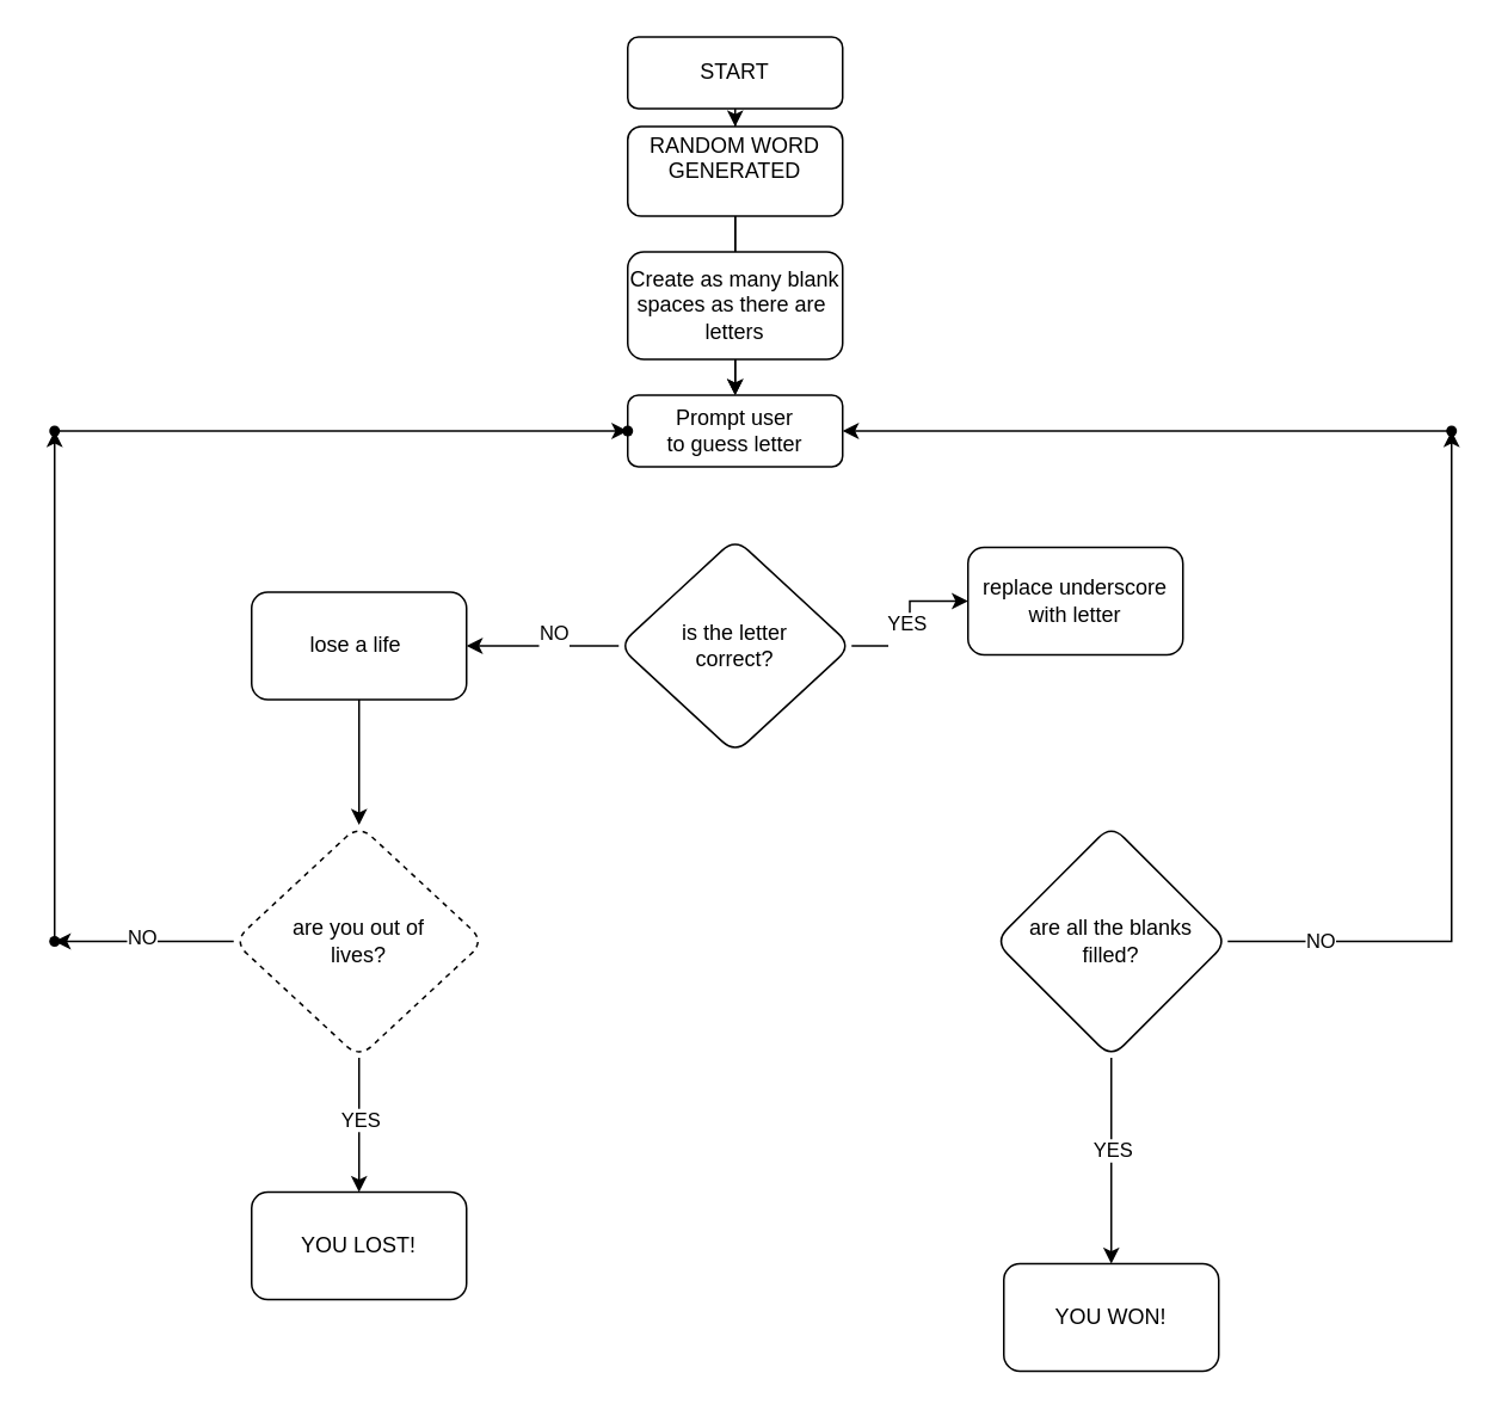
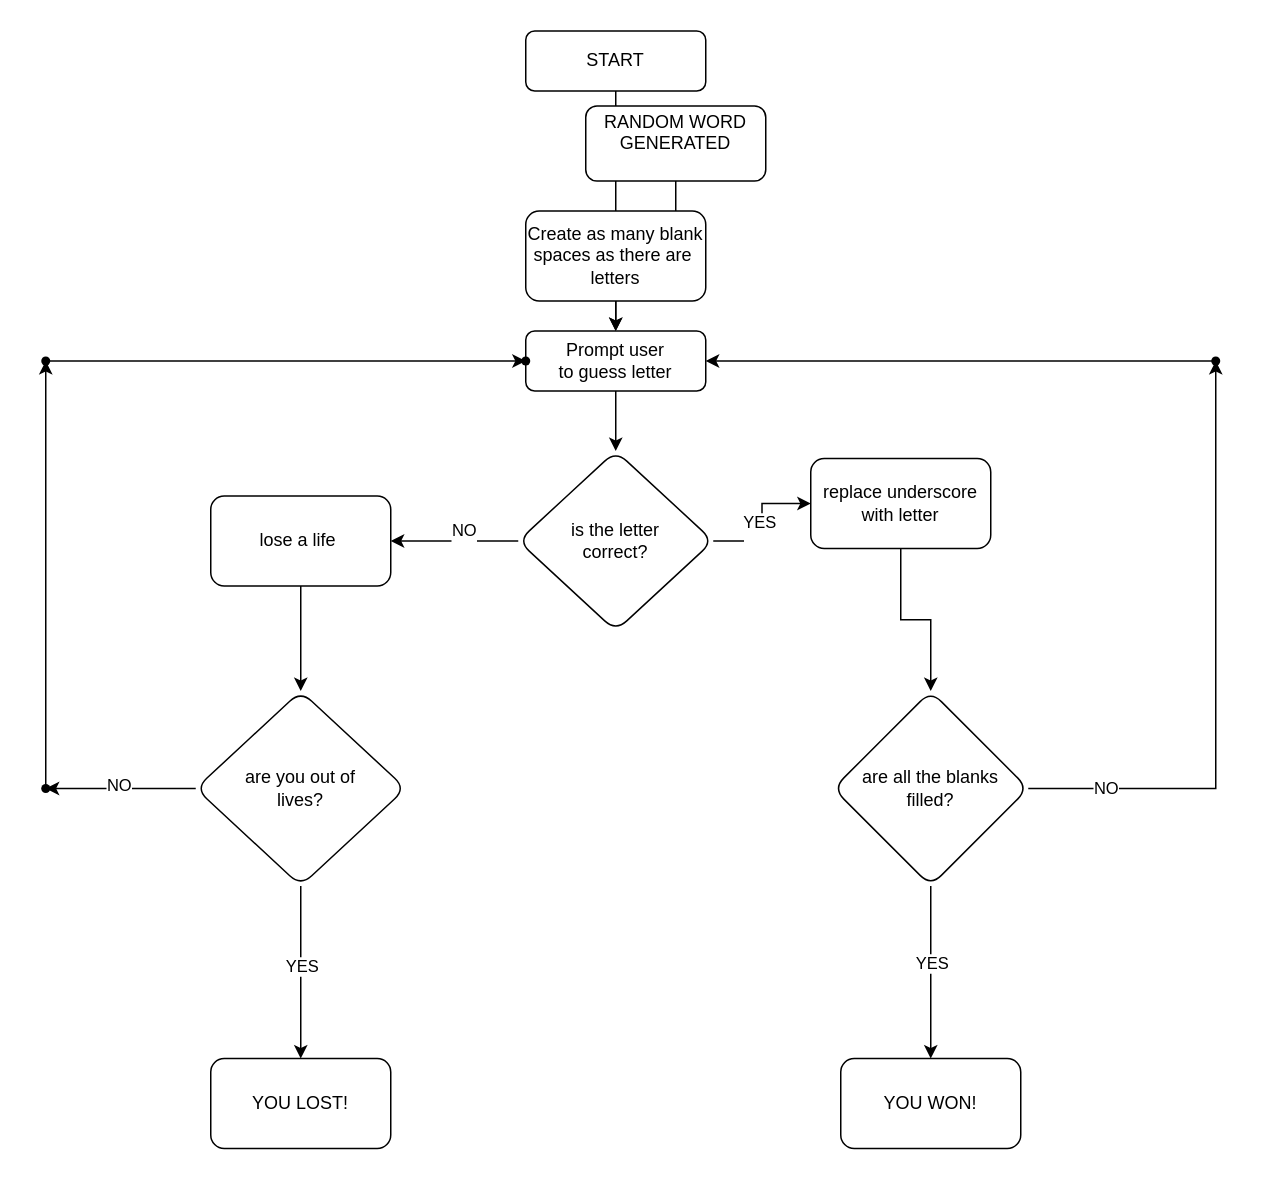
- <mxCell id="6" value="RANDOM WORD&lt;div&gt;GENERATED&lt;/div&gt;&lt;div&gt;&lt;br&gt;&lt;/div&gt;" style="whiteSpace=wrap;html=1;rounded=1;" vertex="1" parent="1"><mxGeometry x="350" y="70" width="120" height="50" as="geometry" /></mxCell>
+ <mxCell id="6" value="RANDOM WORD&lt;div&gt;GENERATED&lt;/div&gt;&lt;div&gt;&lt;br&gt;&lt;/div&gt;" style="whiteSpace=wrap;html=1;rounded=1;" vertex="1" parent="1"><mxGeometry x="390" y="70" width="120" height="50" as="geometry" /></mxCell>
+ <mxCell id="7" value="" style="edgeStyle=orthogonalEdgeStyle;rounded=0;orthogonalLoop=1;jettySize=auto;html=1;" edge="1" parent="1" source="8" target="13"><mxGeometry relative="1" as="geometry" /></mxCell>
+ <mxCell id="14" value="" style="edgeStyle=orthogonalEdgeStyle;rounded=0;orthogonalLoop=1;jettySize=auto;html=1;" edge="1" parent="1" source="15" target="22"><mxGeometry relative="1" as="geometry" /></mxCell>
- <mxCell id="29" value="are you out of&lt;div&gt;lives?&lt;/div&gt;" style="rhombus;whiteSpace=wrap;html=1;rounded=1;dashed=1;" vertex="1" parent="1"><mxGeometry x="130" y="460" width="140" height="130" as="geometry" /></mxCell>
+ <mxCell id="29" value="are you out of&lt;div&gt;lives?&lt;/div&gt;" style="rhombus;whiteSpace=wrap;html=1;rounded=1;" vertex="1" parent="1"><mxGeometry x="130" y="460" width="140" height="130" as="geometry" /></mxCell>
- <mxCell id="30" value="YOU LOST!" style="rounded=1;whiteSpace=wrap;html=1;" vertex="1" parent="1"><mxGeometry x="140" y="665" width="120" height="60" as="geometry" /></mxCell>
+ <mxCell id="30" value="YOU LOST!" style="rounded=1;whiteSpace=wrap;html=1;" vertex="1" parent="1"><mxGeometry x="140" y="705" width="120" height="60" as="geometry" /></mxCell>
